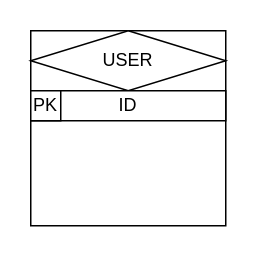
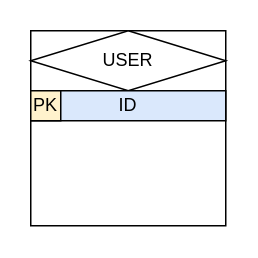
- <mxCell id="5" value="PK" style="rounded=0;whiteSpace=wrap;html=1;" vertex="1" parent="1"><mxGeometry x="20" y="60" width="20" height="20" as="geometry" /></mxCell>
+ <mxCell id="5" value="PK" style="rounded=0;whiteSpace=wrap;html=1;fillColor=#fff2cc;" vertex="1" parent="1"><mxGeometry x="20" y="60" width="20" height="20" as="geometry" /></mxCell>
- <mxCell id="4" value="ID" style="rounded=0;whiteSpace=wrap;html=1;" vertex="1" parent="1"><mxGeometry x="20" y="60" width="130" height="20" as="geometry" /></mxCell>
+ <mxCell id="4" value="ID" style="rounded=0;whiteSpace=wrap;html=1;fillColor=#dae8fc;" vertex="1" parent="1"><mxGeometry x="20" y="60" width="130" height="20" as="geometry" /></mxCell>
